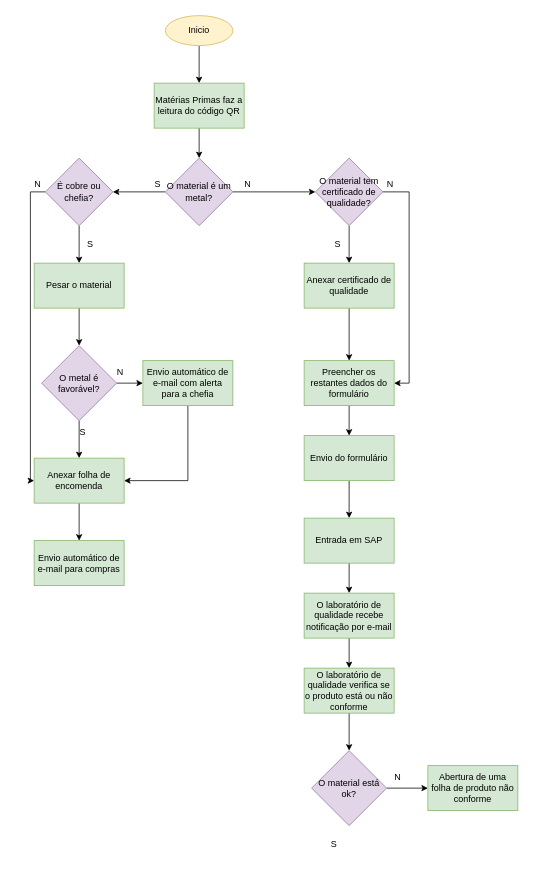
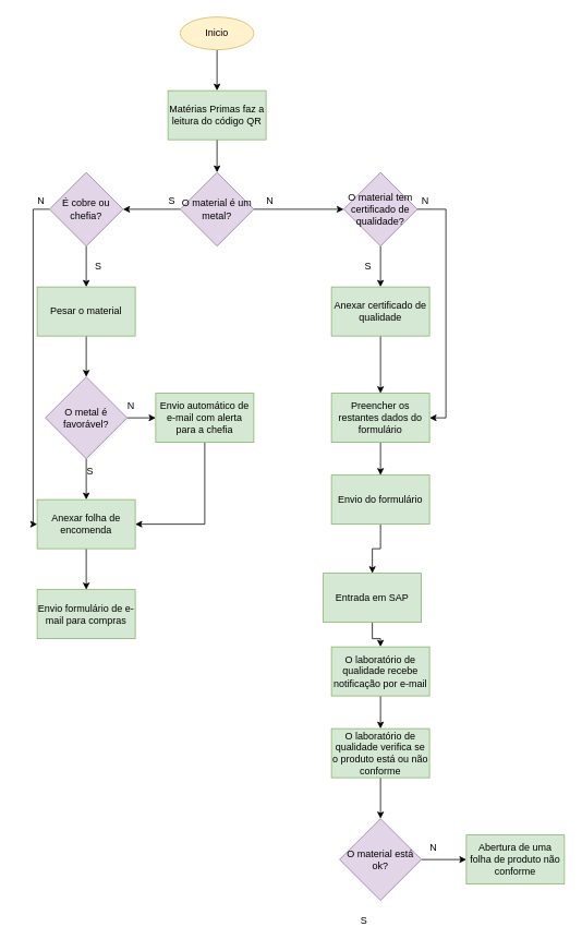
- <mxCell id="32" value="Entrada em SAP" style="rounded=0;whiteSpace=wrap;html=1;fillColor=#d5e8d4;strokeColor=#82b366;" parent="1" vertex="1"><mxGeometry x="405" y="690" width="120" height="60" as="geometry" /></mxCell>
+ <mxCell id="32" value="Entrada em SAP" style="rounded=0;whiteSpace=wrap;html=1;fillColor=#d5e8d4;strokeColor=#82b366;" parent="1" vertex="1"><mxGeometry x="395" y="700" width="120" height="60" as="geometry" /></mxCell>
- <mxCell id="28" value="Envio automático de e-mail para compras" style="rounded=0;whiteSpace=wrap;html=1;fillColor=#d5e8d4;strokeColor=#82b366;" parent="1" vertex="1"><mxGeometry x="45" y="720" width="120" height="60" as="geometry" /></mxCell>
+ <mxCell id="28" value="Envio formulário de e-mail para compras" style="rounded=0;whiteSpace=wrap;html=1;fillColor=#d5e8d4;strokeColor=#82b366;" parent="1" vertex="1"><mxGeometry x="45" y="720" width="120" height="60" as="geometry" /></mxCell>
